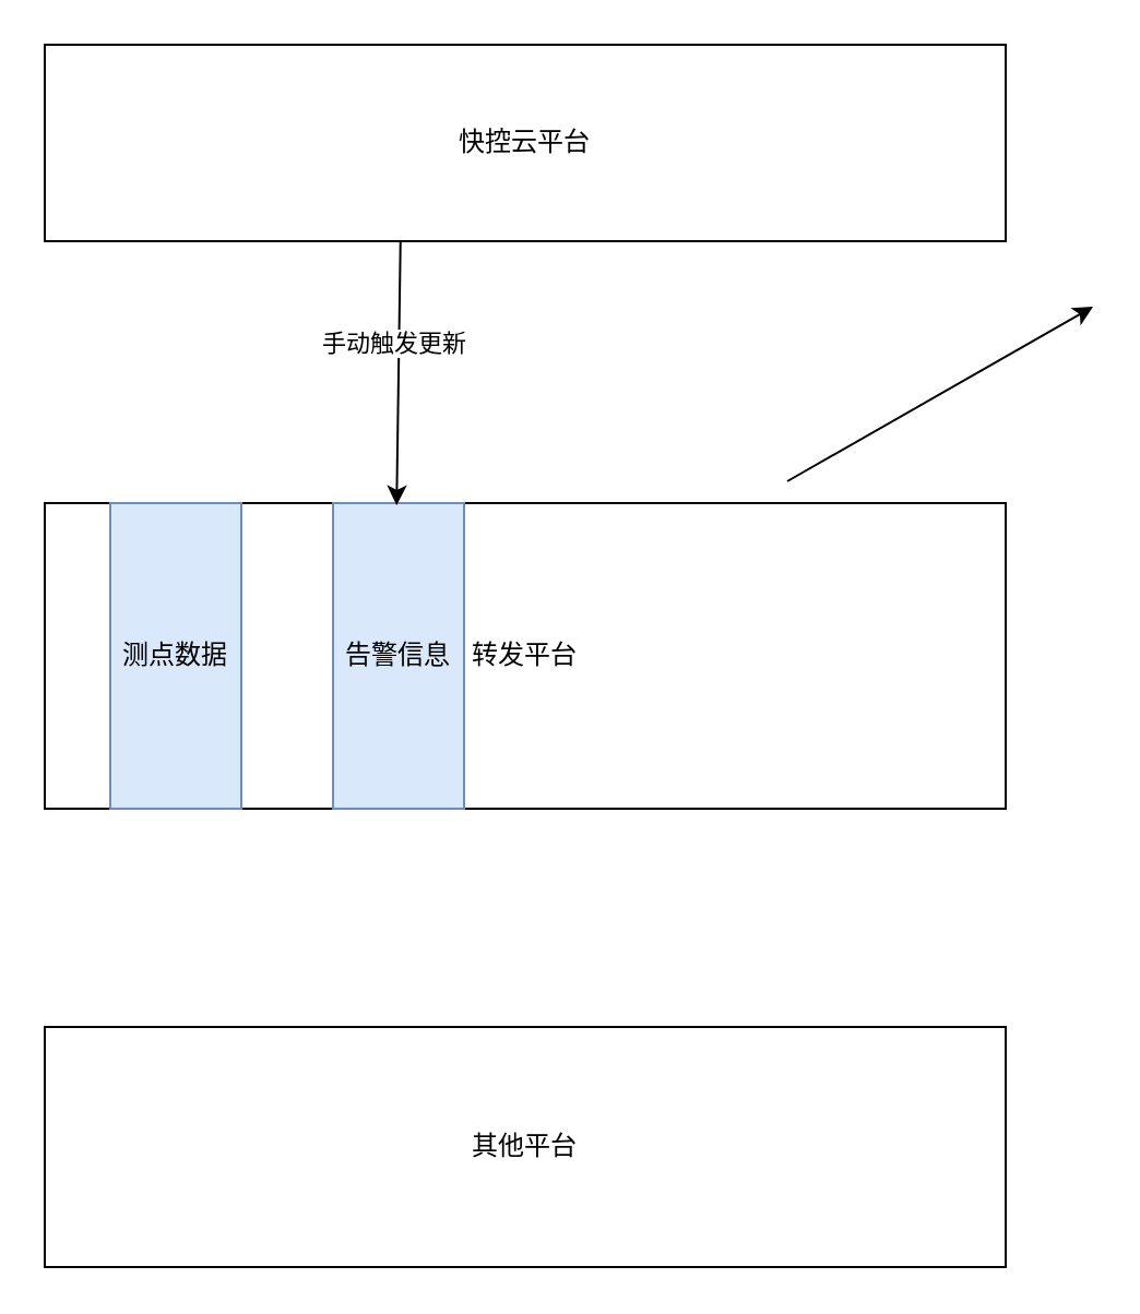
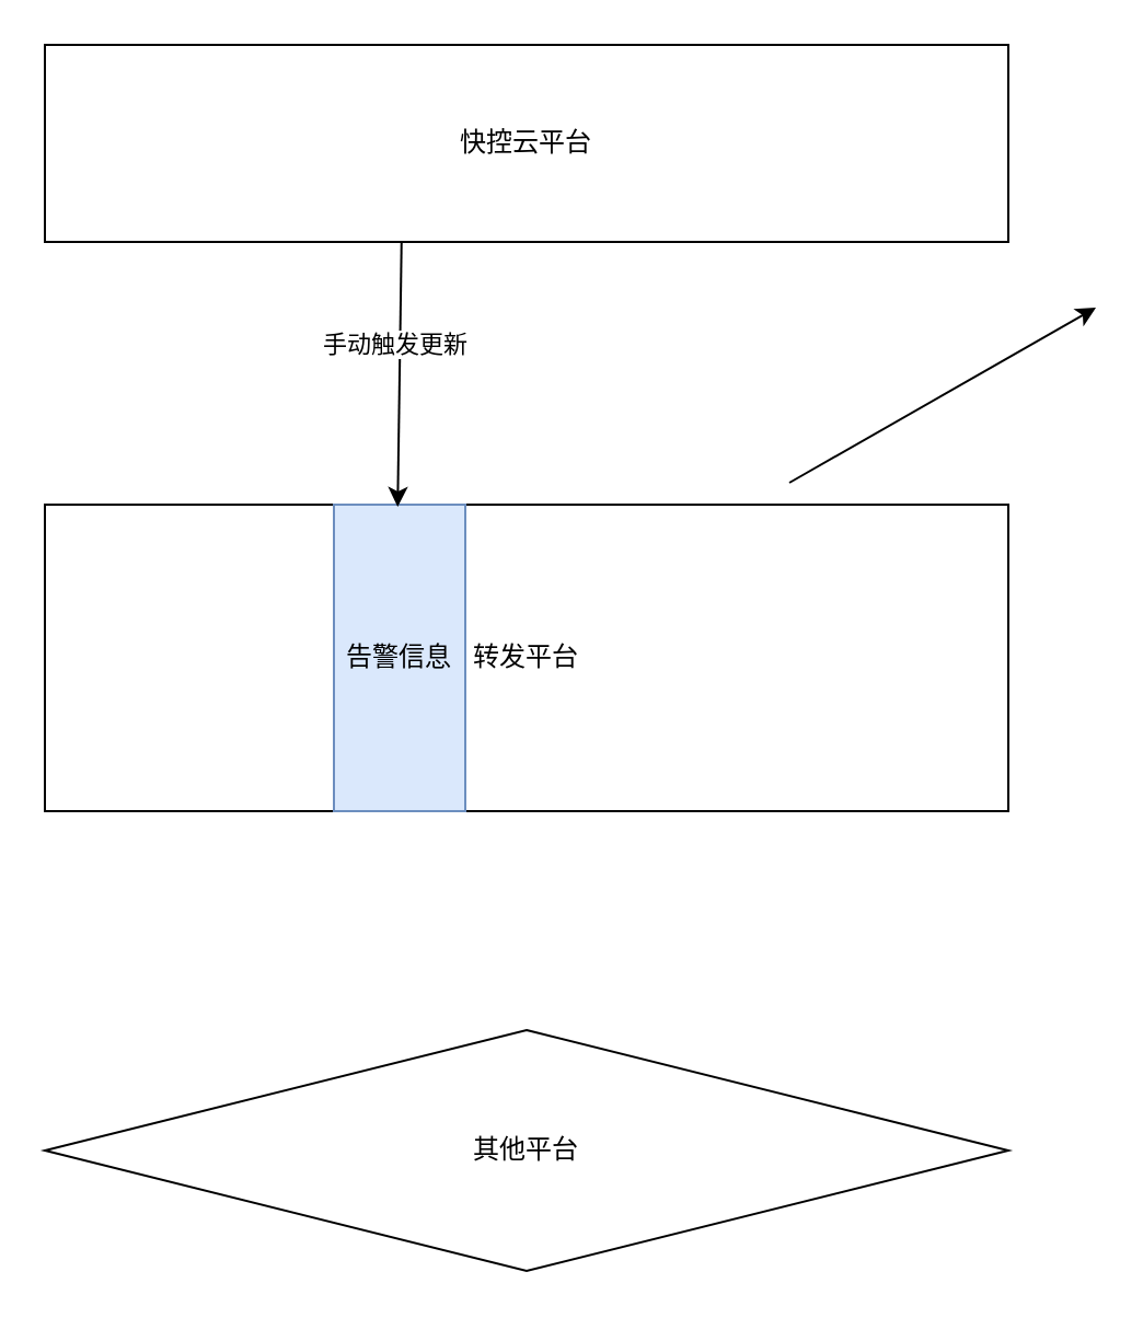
- <mxCell id="6" value="测点数据" style="text;html=1;strokeColor=#6c8ebf;fillColor=#dae8fc;align=center;verticalAlign=middle;whiteSpace=wrap;rounded=0;" vertex="1" parent="1"><mxGeometry x="50" y="230" width="60" height="140" as="geometry" /></mxCell>
- <mxCell id="5" value="其他平台" style="rounded=0;whiteSpace=wrap;html=1;" vertex="1" parent="1"><mxGeometry x="20" y="470" width="440" height="110" as="geometry" /></mxCell>
+ <mxCell id="5" value="其他平台" style="rhombus;whiteSpace=wrap;html=1;" vertex="1" parent="1"><mxGeometry x="20" y="470" width="440" height="110" as="geometry" /></mxCell>
